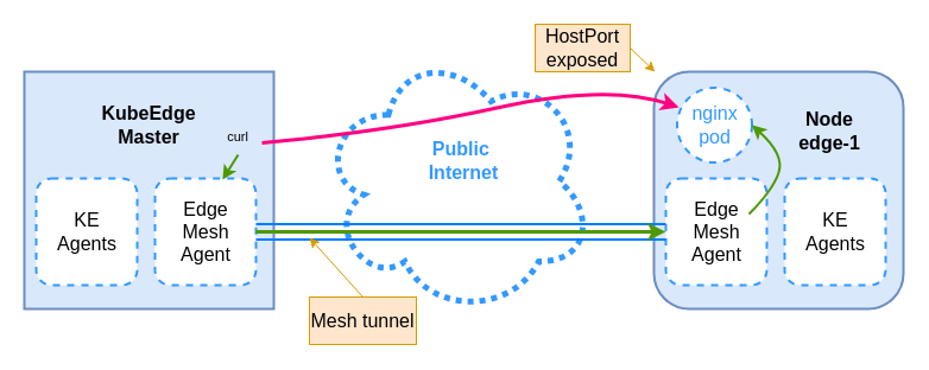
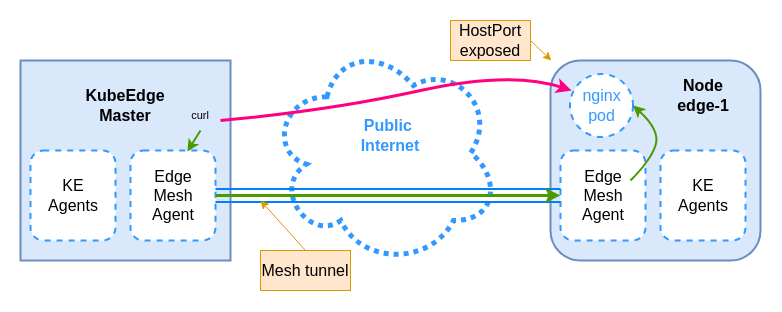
- <mxCell id="11" value="&lt;span style=&quot;font-size: 16px&quot;&gt;Node&lt;br&gt;edge-1&lt;/span&gt;" style="text;html=1;strokeColor=none;fillColor=none;align=center;verticalAlign=middle;whiteSpace=wrap;rounded=0;fontStyle=1" vertex="1" parent="1"><mxGeometry x="667.5" y="95" width="60" height="30" as="geometry" /></mxCell>
+ <mxCell id="11" value="&lt;span style=&quot;font-size: 16px&quot;&gt;Node&lt;br&gt;edge-1&lt;/span&gt;" style="text;html=1;strokeColor=none;fillColor=none;align=center;verticalAlign=middle;whiteSpace=wrap;rounded=0;fontStyle=1" vertex="1" parent="1"><mxGeometry x="672.5" y="80" width="60" height="30" as="geometry" /></mxCell>
